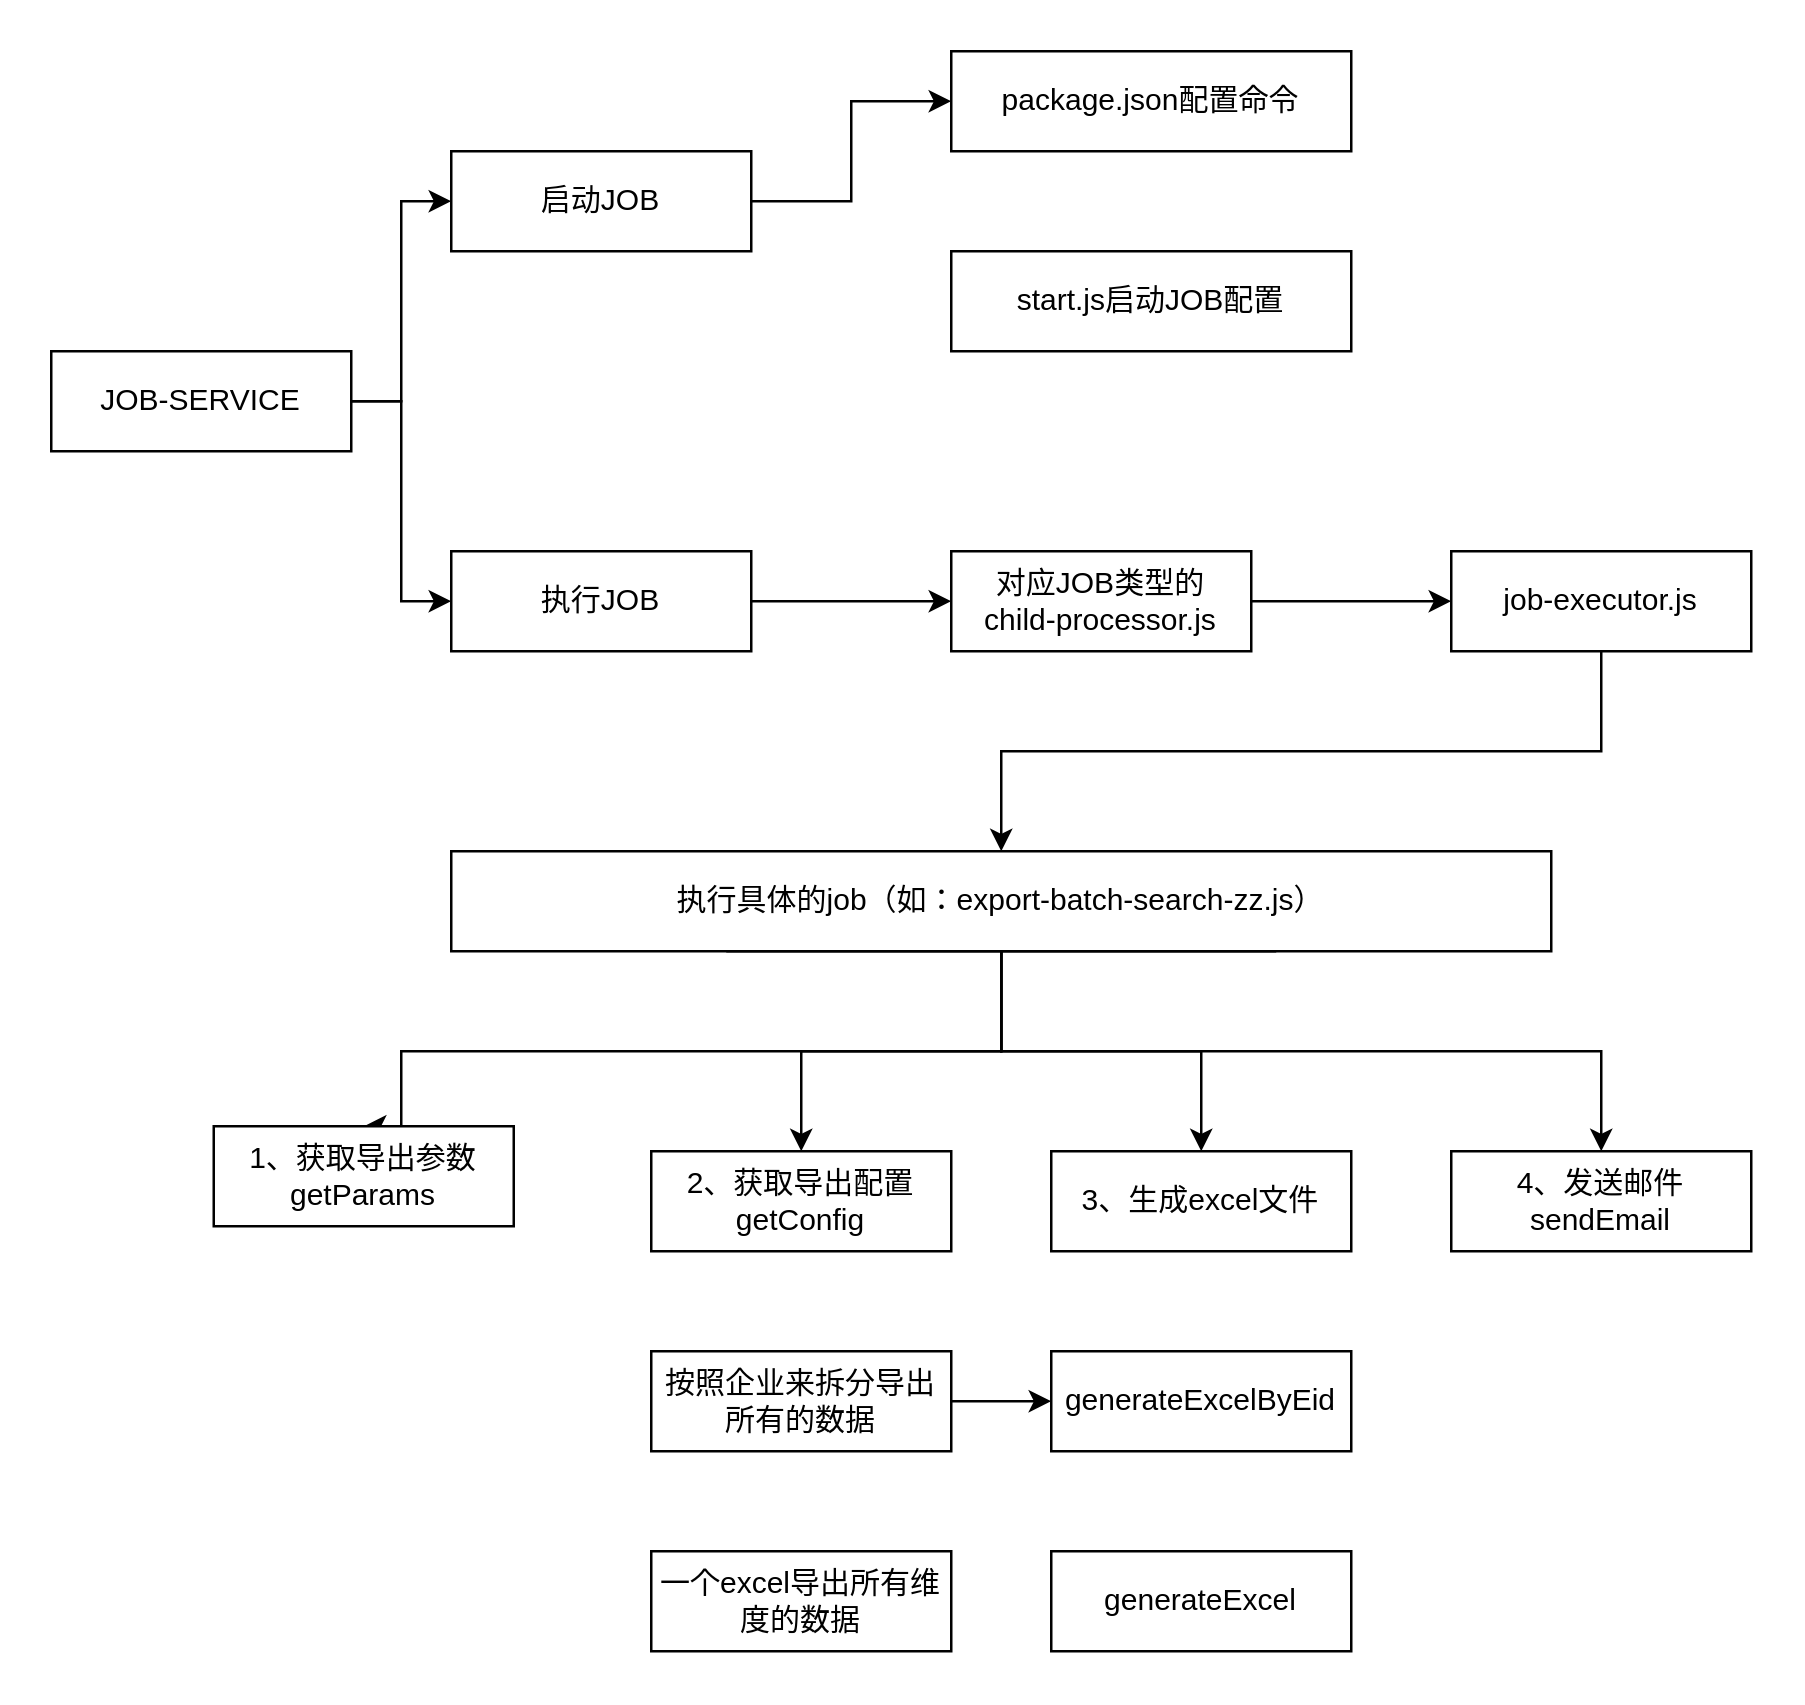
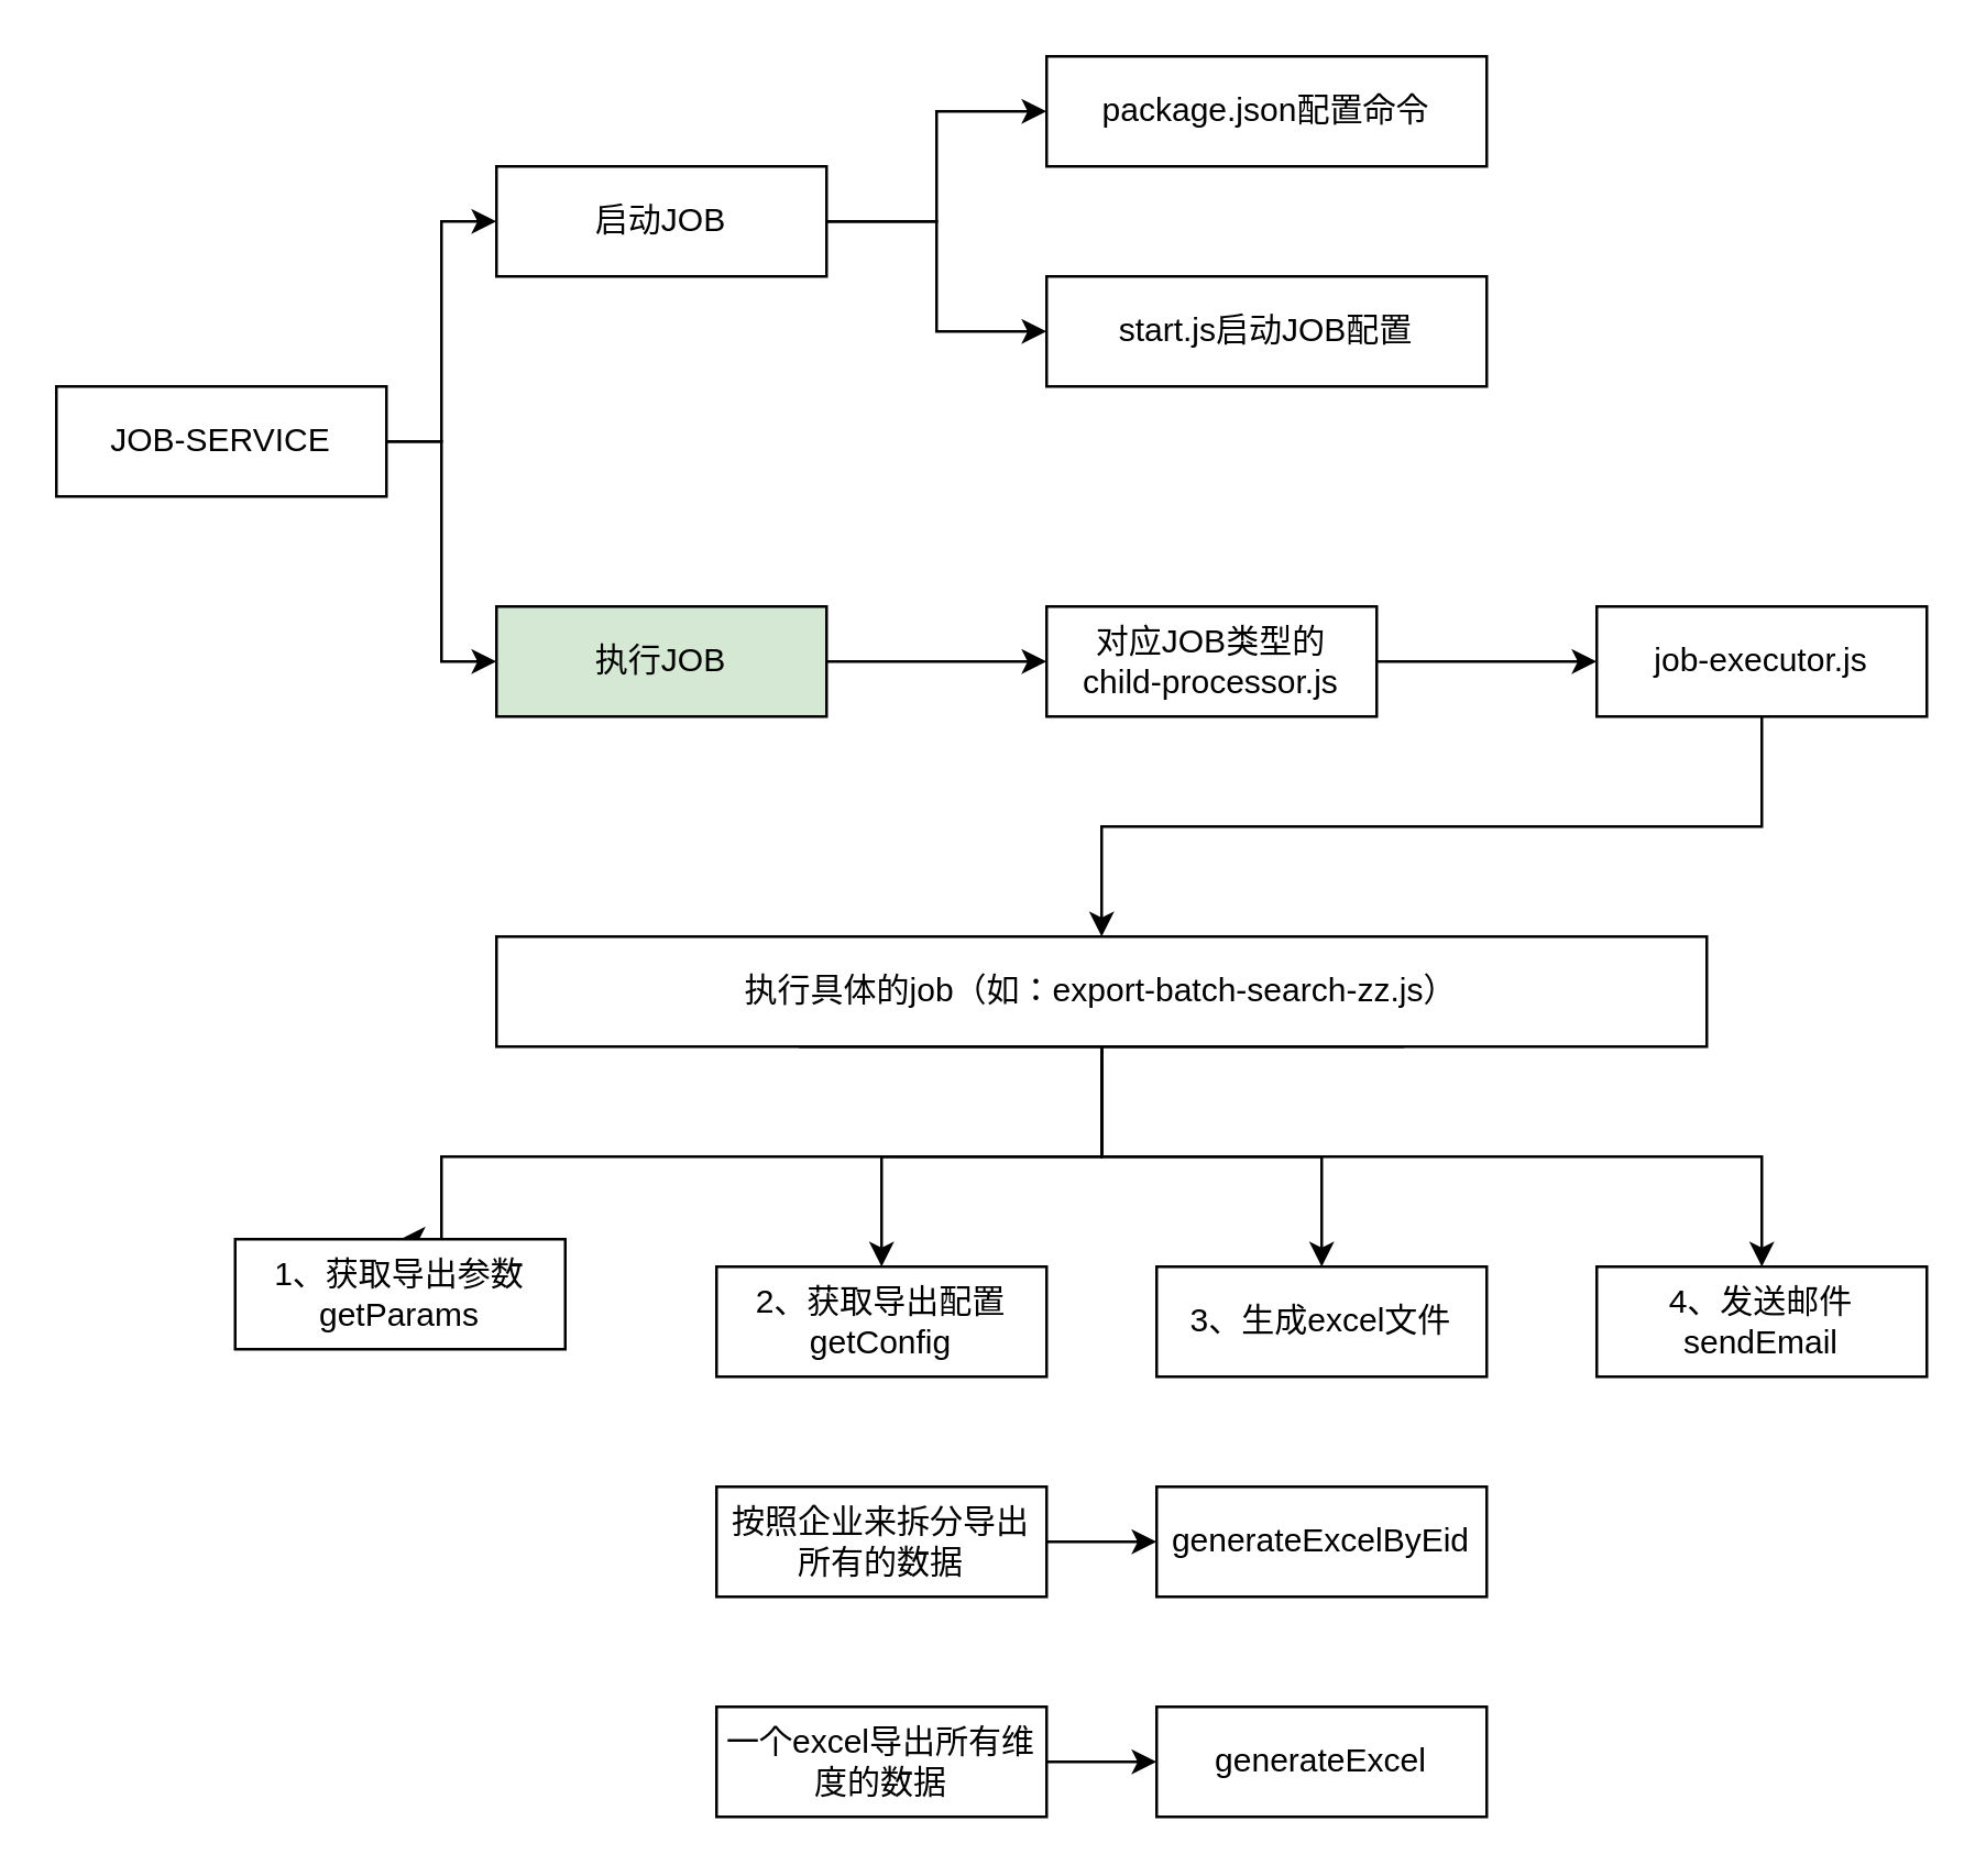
+ <mxCell id="10" style="edgeStyle=orthogonalEdgeStyle;rounded=0;orthogonalLoop=1;jettySize=auto;html=1;exitX=1;exitY=0.5;exitDx=0;exitDy=0;entryX=0;entryY=0.5;entryDx=0;entryDy=0;" edge="1" parent="1" source="11" target="5"><mxGeometry relative="1" as="geometry"><Array as="points"><mxPoint x="340" y="80" /><mxPoint x="340" y="120" /></Array></mxGeometry></mxCell>
- <mxCell id="8" value="执行JOB" style="rounded=0;whiteSpace=wrap;html=1;" vertex="1" parent="1"><mxGeometry x="180" y="220" width="120" height="40" as="geometry" /></mxCell>
+ <mxCell id="8" value="执行JOB" style="rounded=0;whiteSpace=wrap;html=1;fillColor=#d5e8d4;" vertex="1" parent="1"><mxGeometry x="180" y="220" width="120" height="40" as="geometry" /></mxCell>
+ <mxCell id="27" value="" style="edgeStyle=orthogonalEdgeStyle;rounded=0;orthogonalLoop=1;jettySize=auto;html=1;" edge="1" parent="1" source="28" target="30"><mxGeometry relative="1" as="geometry" /></mxCell>
